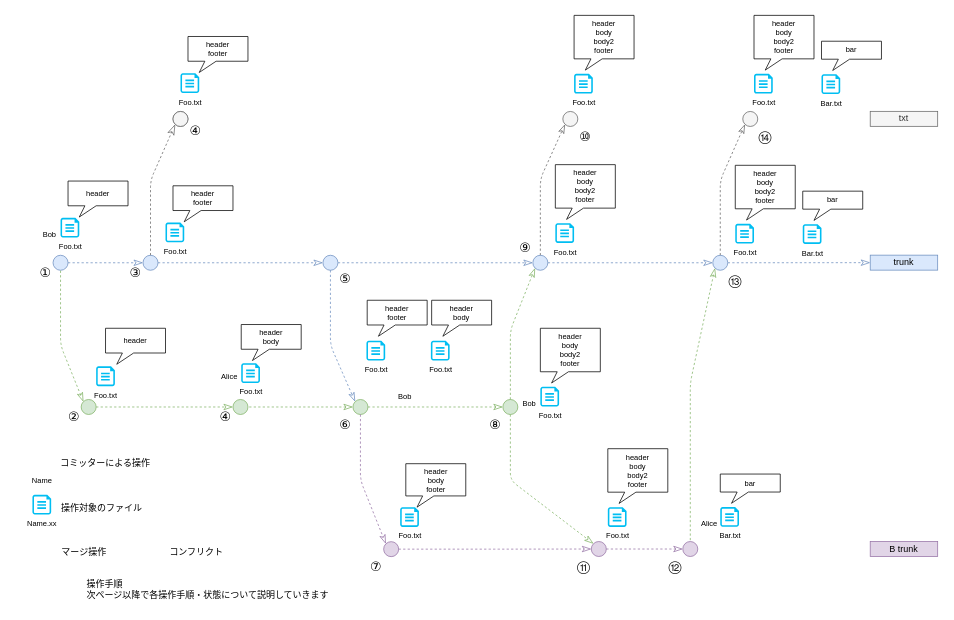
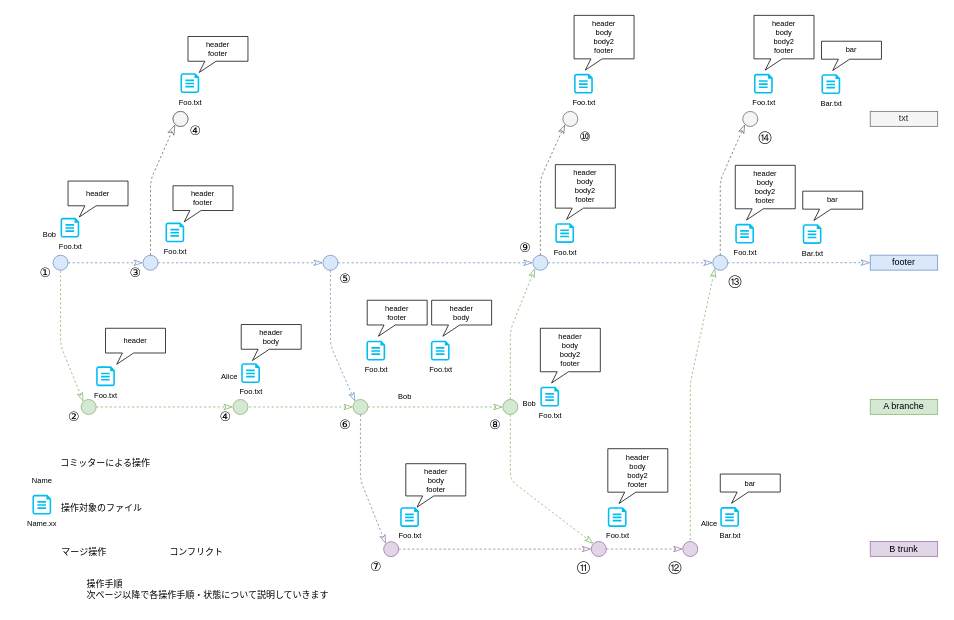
- <mxCell id="5" value="trunk" style="text;html=1;strokeColor=#6c8ebf;fillColor=#dae8fc;align=center;verticalAlign=middle;whiteSpace=wrap;rounded=0;" parent="1" vertex="1"><mxGeometry x="1160" y="339.82" width="90" height="20" as="geometry" /></mxCell>
+ <mxCell id="5" value="footer" style="text;html=1;strokeColor=#6c8ebf;fillColor=#dae8fc;align=center;verticalAlign=middle;whiteSpace=wrap;rounded=0;" parent="1" vertex="1"><mxGeometry x="1160" y="339.82" width="90" height="20" as="geometry" /></mxCell>
+ <mxCell id="9" value="A branche" style="text;html=1;strokeColor=#82b366;fillColor=#d5e8d4;align=center;verticalAlign=middle;whiteSpace=wrap;rounded=0;" parent="1" vertex="1"><mxGeometry x="1160" y="532.19" width="90" height="20" as="geometry" /></mxCell>
